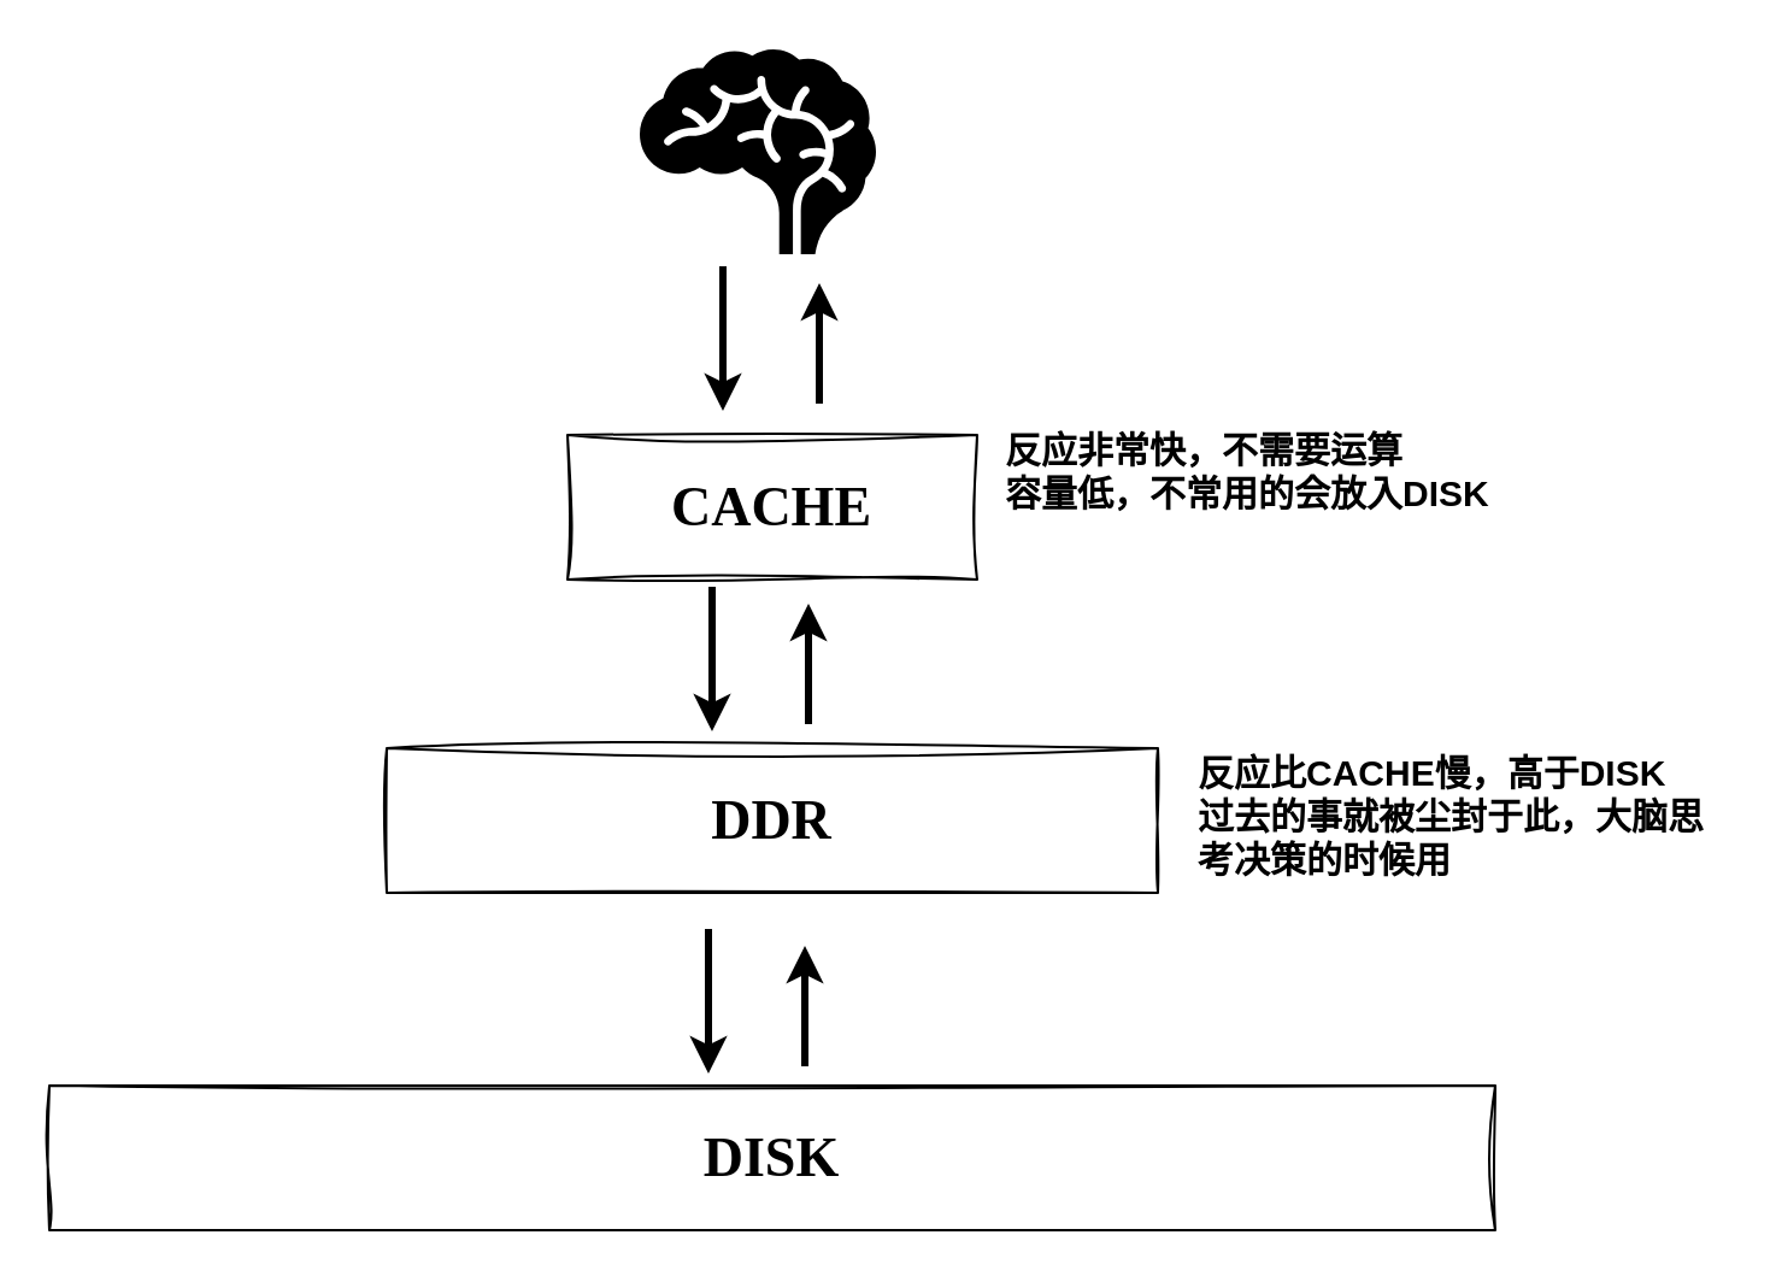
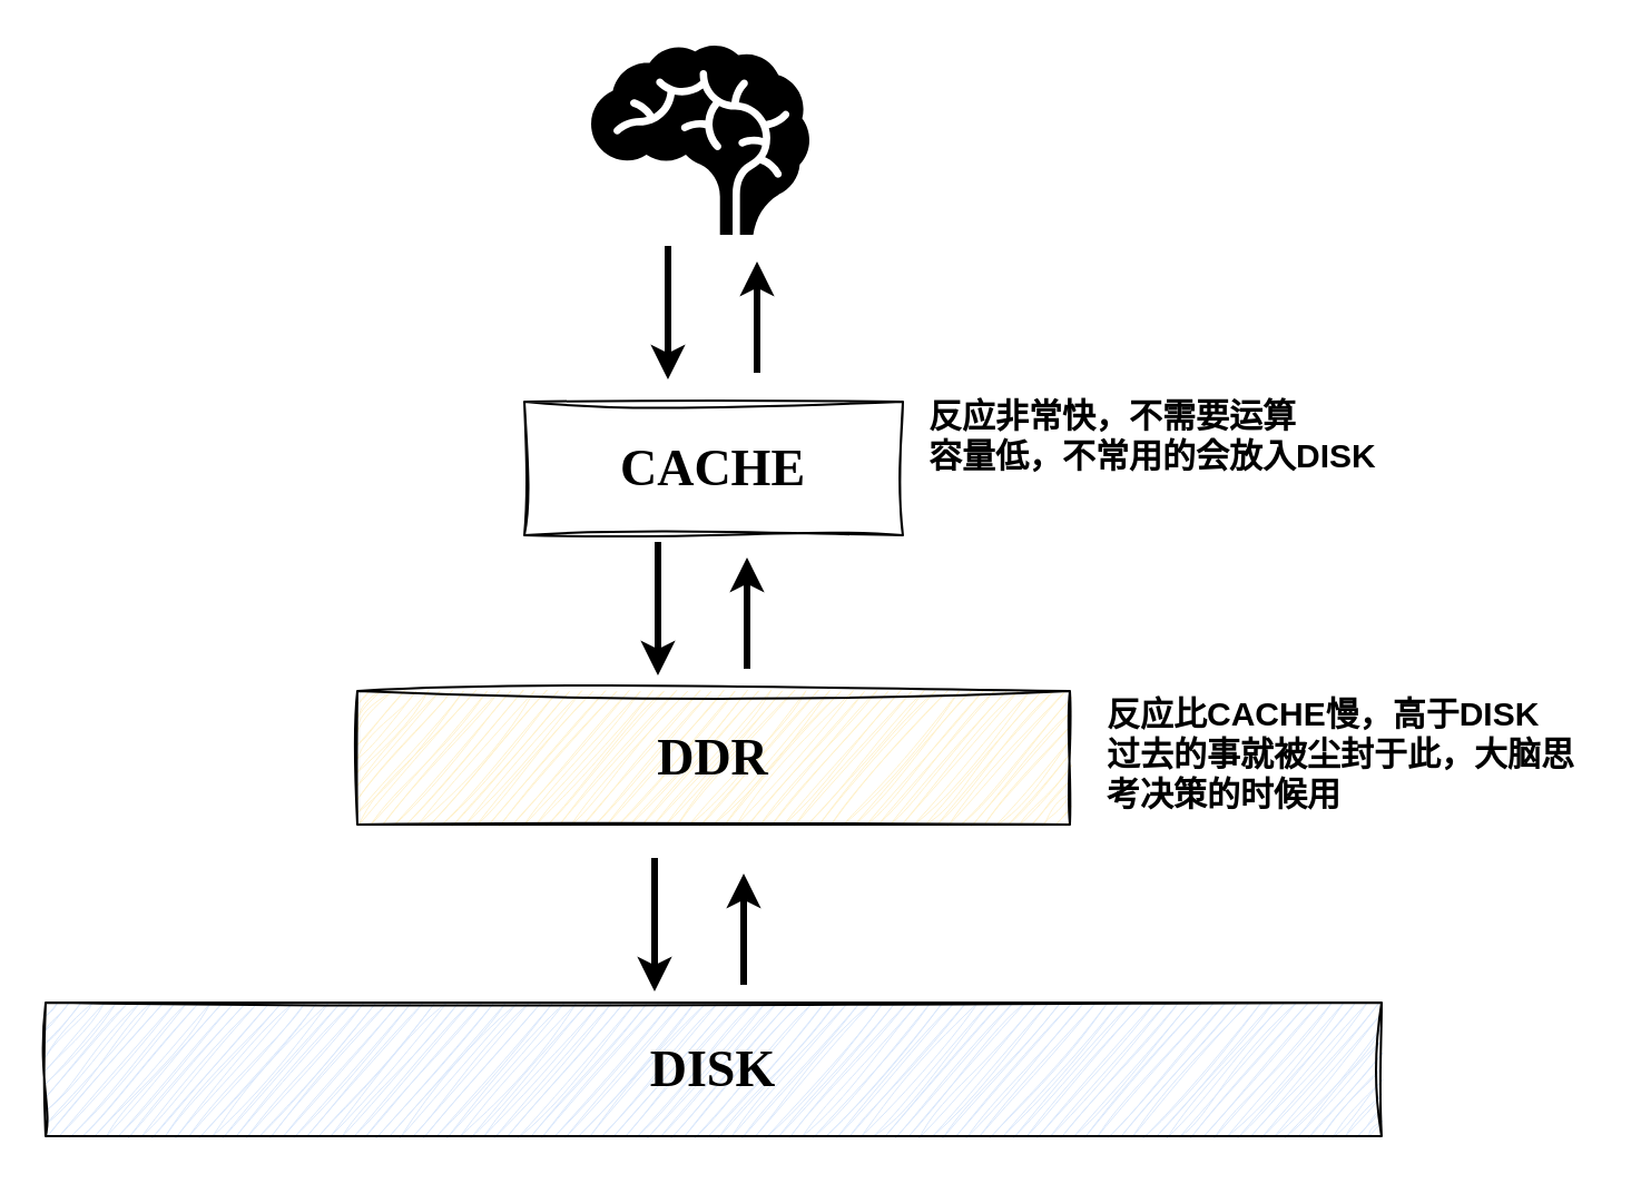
- <mxCell id="4" value="DDR" style="rounded=0;whiteSpace=wrap;html=1;sketch=1;curveFitting=1;jiggle=2;fontFamily=Comic Sans MS;fontSize=23;fontStyle=1" vertex="1" parent="1"><mxGeometry x="160" y="310" width="320" height="60" as="geometry" /></mxCell>
+ <mxCell id="4" value="DDR" style="rounded=0;whiteSpace=wrap;html=1;sketch=1;curveFitting=1;jiggle=2;fontFamily=Comic Sans MS;fontSize=23;fontStyle=1;fillColor=#fff2cc;" vertex="1" parent="1"><mxGeometry x="160" y="310" width="320" height="60" as="geometry" /></mxCell>
- <mxCell id="5" value="DISK" style="rounded=0;whiteSpace=wrap;html=1;sketch=1;curveFitting=1;jiggle=2;fontFamily=Comic Sans MS;fontSize=23;fontStyle=1" vertex="1" parent="1"><mxGeometry x="20" y="450" width="600" height="60" as="geometry" /></mxCell>
+ <mxCell id="5" value="DISK" style="rounded=0;whiteSpace=wrap;html=1;sketch=1;curveFitting=1;jiggle=2;fontFamily=Comic Sans MS;fontSize=23;fontStyle=1;fillColor=#dae8fc;" vertex="1" parent="1"><mxGeometry x="20" y="450" width="600" height="60" as="geometry" /></mxCell>
